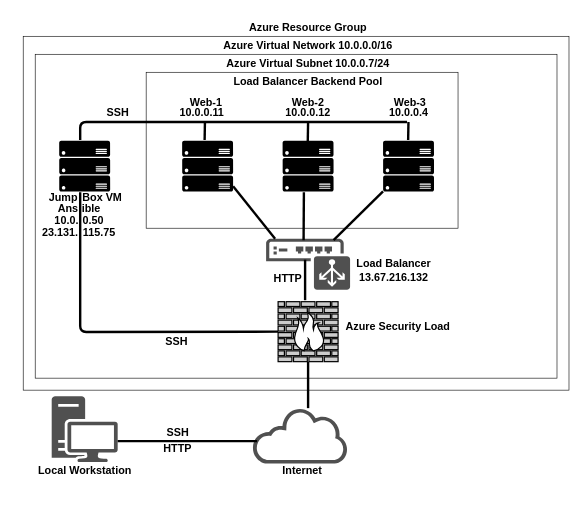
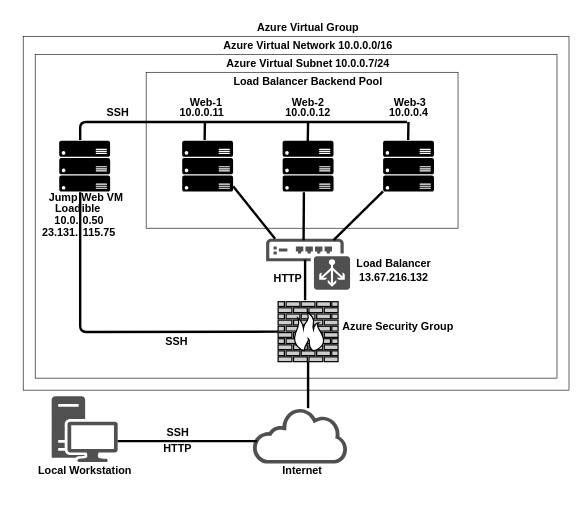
- <mxCell id="4" value="&lt;b&gt;&lt;font style=&quot;font-size: 18px&quot;&gt;Azure Resource Group&lt;/font&gt;&lt;/b&gt;" style="text;html=1;strokeColor=none;fillColor=none;align=center;verticalAlign=middle;whiteSpace=wrap;rounded=0;" vertex="1" parent="1"><mxGeometry x="388" width="250" height="50" as="geometry" y="20" /></mxCell>
+ <mxCell id="4" value="&lt;b&gt;&lt;font style=&quot;font-size: 18px&quot;&gt;Azure Virtual Group&lt;/font&gt;&lt;/b&gt;" style="text;html=1;strokeColor=none;fillColor=none;align=center;verticalAlign=middle;whiteSpace=wrap;rounded=0;" vertex="1" parent="1"><mxGeometry x="388" width="250" height="50" as="geometry" y="20" /></mxCell>
- <mxCell id="46" value="&lt;b&gt;&lt;font style=&quot;font-size: 18px&quot;&gt;Box VM&lt;/font&gt;&lt;/b&gt;&lt;font style=&quot;font-size: 18px&quot;&gt;&lt;b&gt;&lt;br&gt;&lt;/b&gt;&lt;/font&gt;" style="text;html=1;strokeColor=none;fillColor=none;align=center;verticalAlign=middle;whiteSpace=wrap;rounded=0;fontSize=11;" vertex="1" parent="1"><mxGeometry x="125.5" y="309" width="87.5" height="40" as="geometry" /></mxCell>
+ <mxCell id="46" value="&lt;b&gt;&lt;font style=&quot;font-size: 18px&quot;&gt;Web VM&lt;/font&gt;&lt;/b&gt;&lt;font style=&quot;font-size: 18px&quot;&gt;&lt;b&gt;&lt;br&gt;&lt;/b&gt;&lt;/font&gt;" style="text;html=1;strokeColor=none;fillColor=none;align=center;verticalAlign=middle;whiteSpace=wrap;rounded=0;fontSize=11;" vertex="1" parent="1"><mxGeometry x="125.5" y="309" width="87.5" height="40" as="geometry" /></mxCell>
- <mxCell id="50" value="&lt;b&gt;&lt;font style=&quot;font-size: 18px&quot;&gt;Ans&lt;/font&gt;&lt;/b&gt;" style="text;html=1;strokeColor=none;fillColor=none;align=center;verticalAlign=middle;whiteSpace=wrap;rounded=0;fontSize=11;" vertex="1" parent="1"><mxGeometry x="53" y="326" width="120" height="43.75" as="geometry" /></mxCell>
+ <mxCell id="50" value="&lt;b&gt;&lt;font style=&quot;font-size: 18px&quot;&gt;Load&lt;/font&gt;&lt;/b&gt;" style="text;html=1;strokeColor=none;fillColor=none;align=center;verticalAlign=middle;whiteSpace=wrap;rounded=0;fontSize=11;" vertex="1" parent="1"><mxGeometry x="53" y="326" width="120" height="43.75" as="geometry" /></mxCell>
- <mxCell id="20" value="&lt;font style=&quot;font-size: 18px&quot;&gt;&lt;b&gt;Azure Security Load&lt;br&gt;&lt;/b&gt;&lt;/font&gt;" style="text;html=1;strokeColor=none;fillColor=none;align=center;verticalAlign=middle;whiteSpace=wrap;rounded=0;" vertex="1" parent="1"><mxGeometry x="508" y="525" width="310" height="40" as="geometry" /></mxCell>
+ <mxCell id="20" value="&lt;font style=&quot;font-size: 18px&quot;&gt;&lt;b&gt;Azure Security Group&lt;br&gt;&lt;/b&gt;&lt;/font&gt;" style="text;html=1;strokeColor=none;fillColor=none;align=center;verticalAlign=middle;whiteSpace=wrap;rounded=0;" vertex="1" parent="1"><mxGeometry x="508" y="525" width="310" height="40" as="geometry" /></mxCell>
